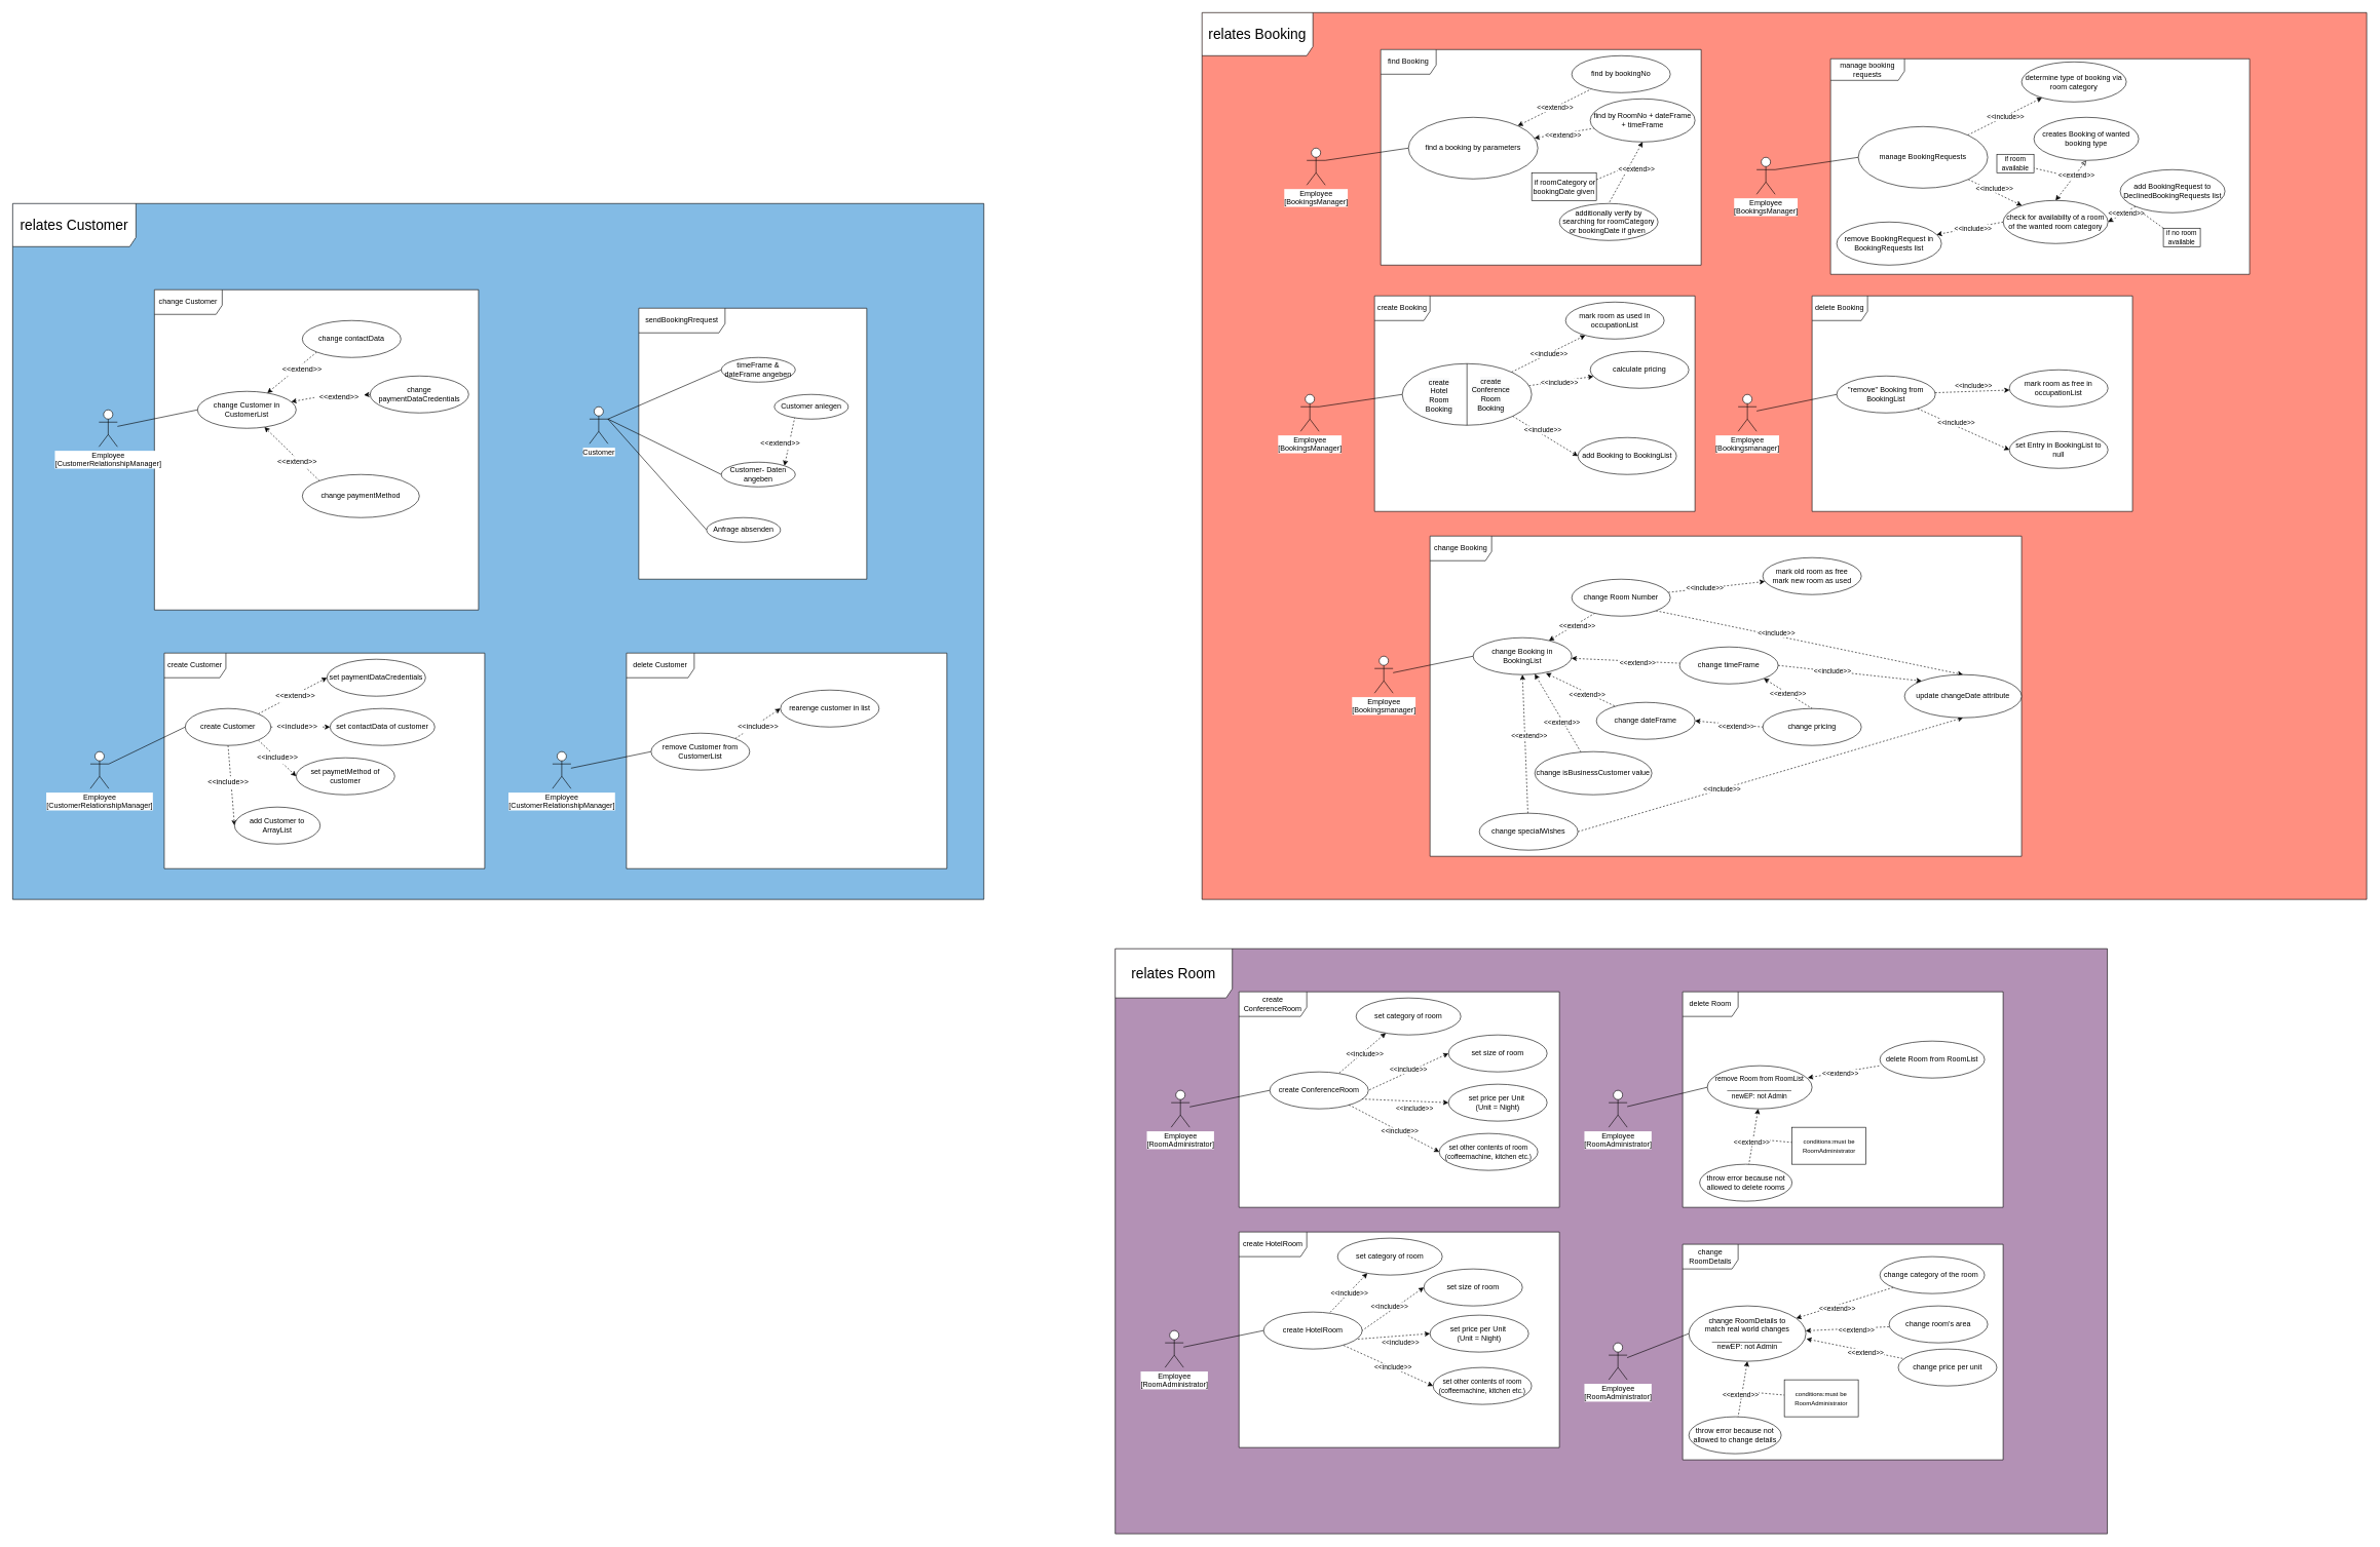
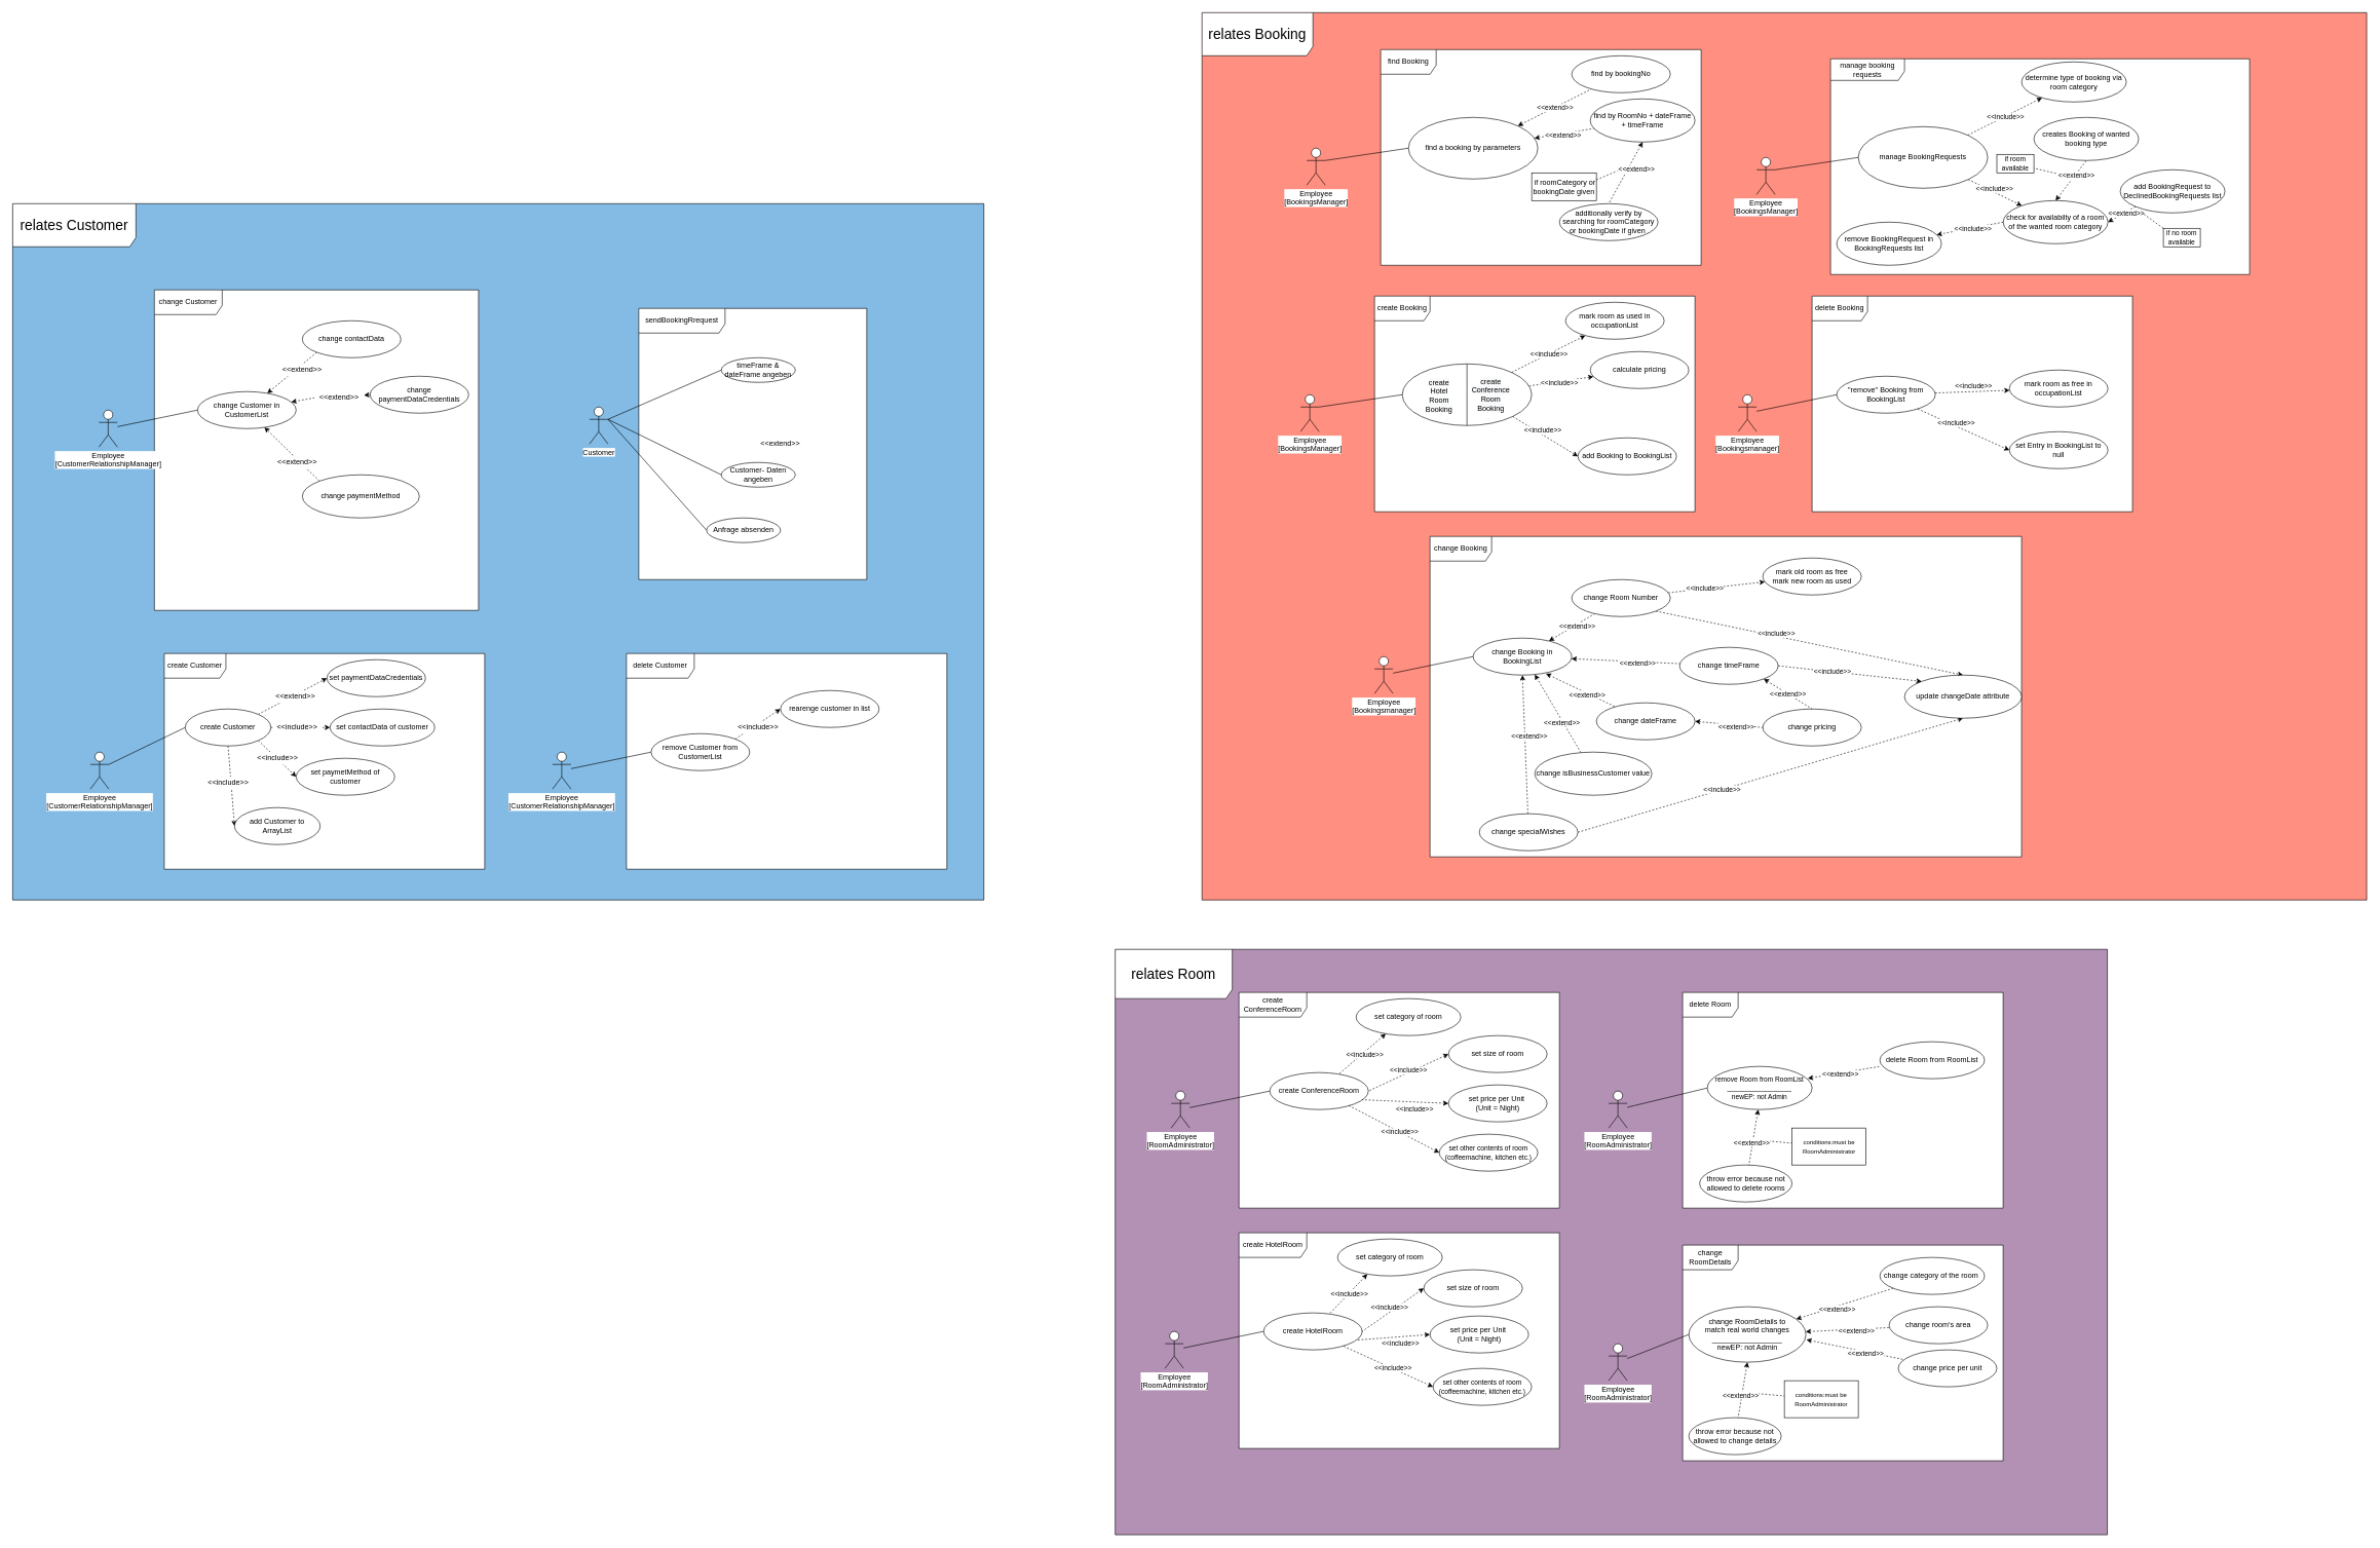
- <mxCell id="144" value="" style="edgeStyle=none;rounded=0;orthogonalLoop=1;jettySize=auto;html=1;dashed=1;exitX=0.5;exitY=0;exitDx=0;exitDy=0;startArrow=classic;startFill=1;endArrow=classic;endFill=0;entryX=0.5;entryY=1;entryDx=0;entryDy=0;" parent="1" source="143" target="146" edge="1"><mxGeometry relative="1" as="geometry"><mxPoint x="3415" y="215" as="sourcePoint" /><mxPoint x="3360" y="315" as="targetPoint" /></mxGeometry></mxCell>
+ <mxCell id="144" value="" style="edgeStyle=none;rounded=0;orthogonalLoop=1;jettySize=auto;html=1;dashed=1;exitX=0.5;exitY=0;exitDx=0;exitDy=0;startArrow=classic;startFill=1;endArrow=none;endFill=0;entryX=0.5;entryY=1;entryDx=0;entryDy=0;" parent="1" source="143" target="146" edge="1"><mxGeometry relative="1" as="geometry"><mxPoint x="3415" y="215" as="sourcePoint" /><mxPoint x="3360" y="315" as="targetPoint" /></mxGeometry></mxCell>
- <mxCell id="72" value="Customer anlegen" style="ellipse;whiteSpace=wrap;html=1;" parent="1" vertex="1"><mxGeometry x="1256" y="640" width="120" height="40" as="geometry" /></mxCell>
- <mxCell id="73" style="edgeStyle=none;rounded=0;orthogonalLoop=1;jettySize=auto;html=1;exitX=1;exitY=0;exitDx=0;exitDy=0;entryX=0.275;entryY=0.95;entryDx=0;entryDy=0;endArrow=none;endFill=0;dashed=1;entryPerimeter=0;startArrow=classic;startFill=1;" parent="1" source="74" target="72" edge="1"><mxGeometry relative="1" as="geometry" /></mxCell>
